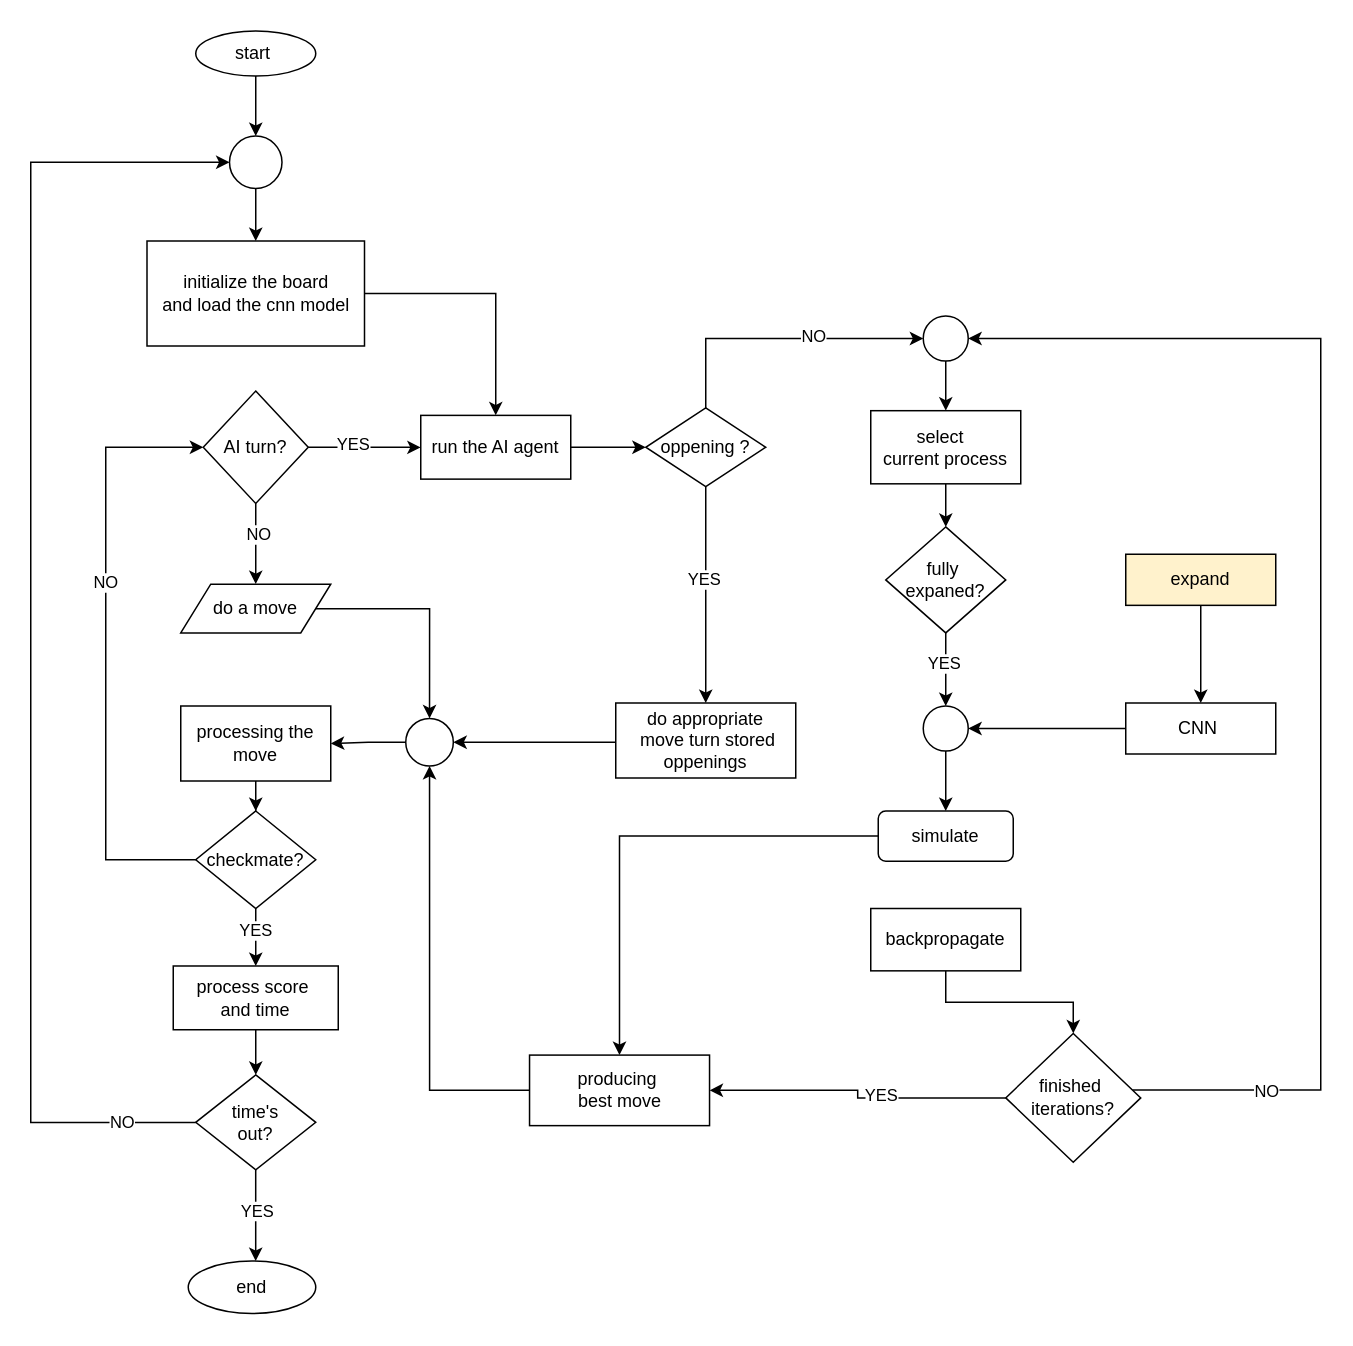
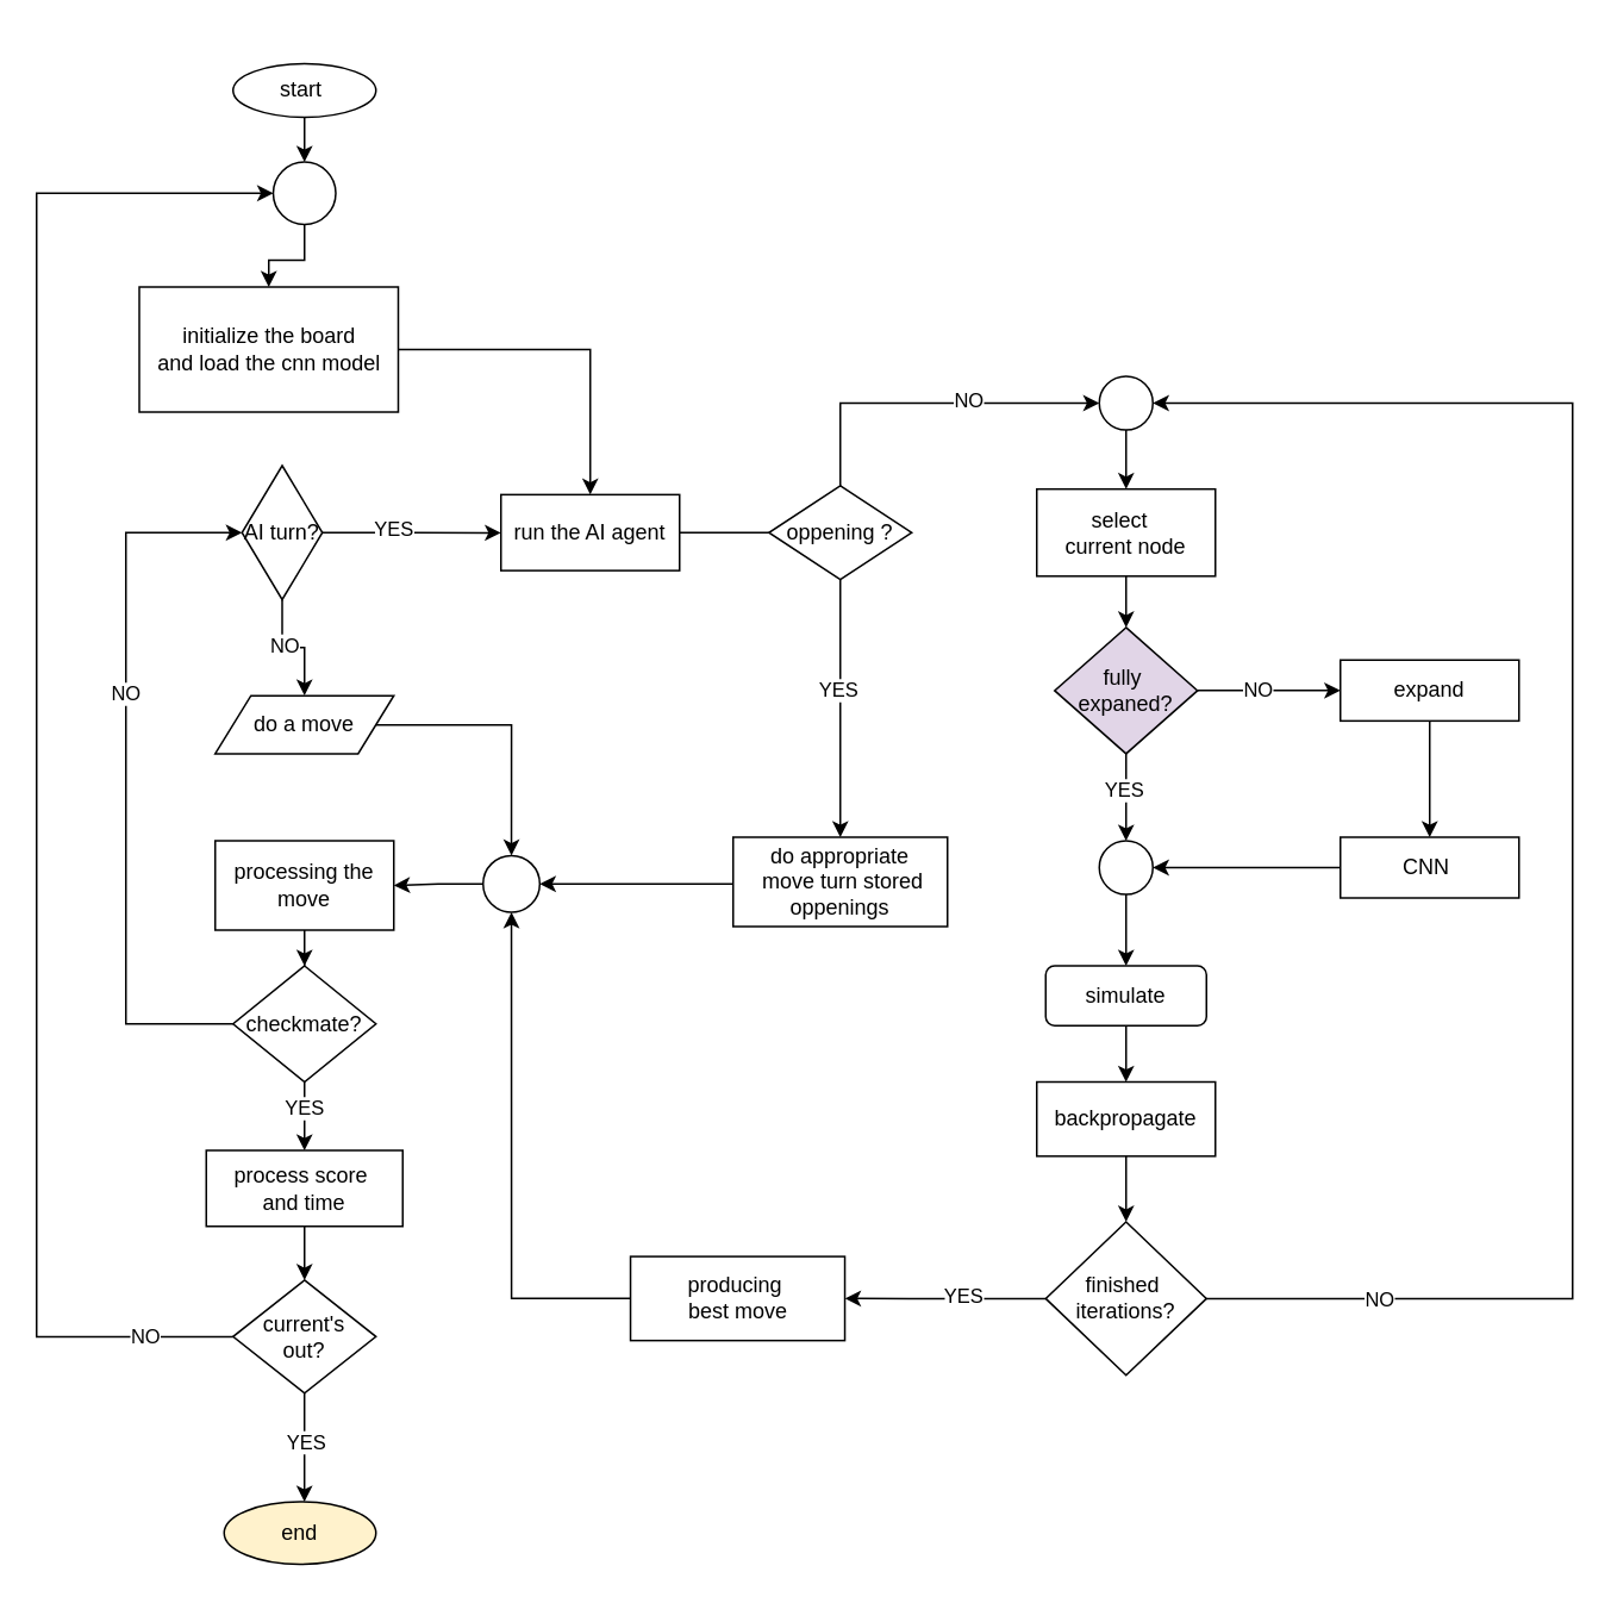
- <mxCell id="3" value="start&amp;nbsp;" style="ellipse;whiteSpace=wrap;html=1;" parent="1" vertex="1"><mxGeometry x="130" y="20" width="80" height="30" as="geometry" /></mxCell>
+ <mxCell id="3" value="start&amp;nbsp;" style="ellipse;whiteSpace=wrap;html=1;" parent="1" vertex="1"><mxGeometry x="130" y="35" width="80" height="30" as="geometry" /></mxCell>
- <mxCell id="5" value="initialize the board&lt;div&gt;and load the cnn model&lt;/div&gt;" style="whiteSpace=wrap;html=1;" parent="1" vertex="1"><mxGeometry x="97.5" y="160" width="145" height="70" as="geometry" /></mxCell>
+ <mxCell id="5" value="initialize the board&lt;div&gt;and load the cnn model&lt;/div&gt;" style="whiteSpace=wrap;html=1;" parent="1" vertex="1"><mxGeometry x="77.5" y="160" width="145" height="70" as="geometry" /></mxCell>
- <mxCell id="10" value="AI turn?" style="rhombus;whiteSpace=wrap;html=1;" parent="1" vertex="1"><mxGeometry x="135" y="260" width="70" height="75" as="geometry" /></mxCell>
+ <mxCell id="10" value="AI turn?" style="rhombus;whiteSpace=wrap;html=1;" parent="1" vertex="1"><mxGeometry x="135" y="260" width="45" height="75" as="geometry" /></mxCell>
- <mxCell id="20" value="" style="edgeStyle=orthogonalEdgeStyle;rounded=0;orthogonalLoop=1;jettySize=auto;html=1;" parent="1" source="21" target="27" edge="1"><mxGeometry relative="1" as="geometry" /></mxCell>
+ <mxCell id="20" value="" style="edgeStyle=orthogonalEdgeStyle;rounded=0;orthogonalLoop=1;jettySize=auto;html=1;endArrow=none;" parent="1" source="21" target="27" edge="1"><mxGeometry relative="1" as="geometry" /></mxCell>
- <mxCell id="31" value="select&amp;nbsp;&amp;nbsp;&lt;div&gt;current process&lt;/div&gt;" style="whiteSpace=wrap;html=1;" parent="1" vertex="1"><mxGeometry x="580" y="273.13" width="100" height="48.75" as="geometry" /></mxCell>
+ <mxCell id="31" value="select&amp;nbsp;&amp;nbsp;&lt;div&gt;current node&lt;/div&gt;" style="whiteSpace=wrap;html=1;" parent="1" vertex="1"><mxGeometry x="580" y="273.13" width="100" height="48.75" as="geometry" /></mxCell>
- <mxCell id="36" value="fully&amp;nbsp;&lt;div&gt;expaned?&lt;/div&gt;" style="rhombus;whiteSpace=wrap;html=1;" parent="1" vertex="1"><mxGeometry x="590" y="350.62" width="80" height="70.63" as="geometry" /></mxCell>
+ <mxCell id="36" value="fully&amp;nbsp;&lt;div&gt;expaned?&lt;/div&gt;" style="rhombus;whiteSpace=wrap;html=1;fillColor=#e1d5e7;" parent="1" vertex="1"><mxGeometry x="590" y="350.62" width="80" height="70.63" as="geometry" /></mxCell>
+ <mxCell id="32" value="" style="edgeStyle=orthogonalEdgeStyle;rounded=0;orthogonalLoop=1;jettySize=auto;html=1;" parent="1" source="36" target="40" edge="1"><mxGeometry relative="1" as="geometry" /></mxCell>
+ <mxCell id="33" value="NO" style="edgeLabel;html=1;align=center;verticalAlign=middle;resizable=0;points=[];" parent="32" vertex="1" connectable="0"><mxGeometry x="-0.161" relative="1" as="geometry"><mxPoint as="offset" /></mxGeometry></mxCell>
- <mxCell id="40" value="expand" style="whiteSpace=wrap;html=1;fillColor=#fff2cc;" parent="1" vertex="1"><mxGeometry x="750" y="368.83" width="100" height="34.07" as="geometry" /></mxCell>
+ <mxCell id="40" value="expand" style="whiteSpace=wrap;html=1;" parent="1" vertex="1"><mxGeometry x="750" y="368.83" width="100" height="34.07" as="geometry" /></mxCell>
- <mxCell id="37" value="" style="edgeStyle=orthogonalEdgeStyle;rounded=0;orthogonalLoop=1;jettySize=auto;html=1;" parent="1" source="38" target="51" edge="1"><mxGeometry relative="1" as="geometry" /></mxCell>
+ <mxCell id="37" value="" style="edgeStyle=orthogonalEdgeStyle;rounded=0;orthogonalLoop=1;jettySize=auto;html=1;" parent="1" source="38" target="44" edge="1"><mxGeometry relative="1" as="geometry" /></mxCell>
- <mxCell id="49" value="finished&amp;nbsp;&lt;div&gt;iterations?&lt;/div&gt;" style="rhombus;whiteSpace=wrap;html=1;" parent="1" vertex="1"><mxGeometry x="670" y="688.28" width="90" height="85.94" as="geometry" /></mxCell>
+ <mxCell id="49" value="finished&amp;nbsp;&lt;div&gt;iterations?&lt;/div&gt;" style="rhombus;whiteSpace=wrap;html=1;" parent="1" vertex="1"><mxGeometry x="585" y="683.28" width="90" height="85.94" as="geometry" /></mxCell>
- <mxCell id="60" value="time's&lt;div&gt;out?&lt;/div&gt;" style="rhombus;whiteSpace=wrap;html=1;" parent="1" vertex="1"><mxGeometry x="130" y="715.94" width="80" height="63.25" as="geometry" /></mxCell>
+ <mxCell id="60" value="current's&lt;div&gt;out?&lt;/div&gt;" style="rhombus;whiteSpace=wrap;html=1;" parent="1" vertex="1"><mxGeometry x="130" y="715.94" width="80" height="63.25" as="geometry" /></mxCell>
- <mxCell id="61" value="end" style="ellipse;whiteSpace=wrap;html=1;" parent="1" vertex="1"><mxGeometry x="125" y="840" width="85" height="35" as="geometry" /></mxCell>
+ <mxCell id="61" value="end" style="ellipse;whiteSpace=wrap;html=1;fillColor=#fff2cc;" parent="1" vertex="1"><mxGeometry x="125" y="840" width="85" height="35" as="geometry" /></mxCell>
